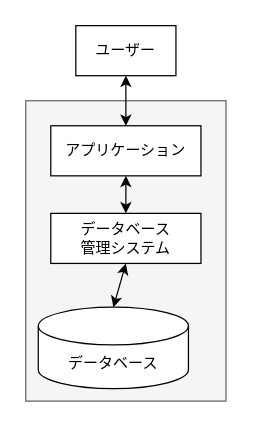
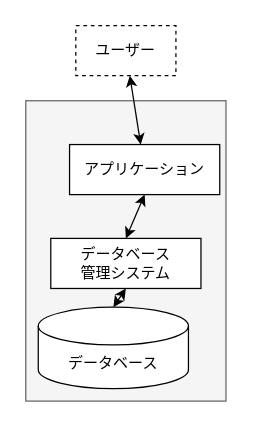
- <mxCell id="2" value="ユーザー" style="rounded=0;whiteSpace=wrap;html=1;" parent="1" vertex="1"><mxGeometry x="60" y="20" width="80" height="40" as="geometry" /></mxCell>
+ <mxCell id="2" value="ユーザー" style="rounded=0;whiteSpace=wrap;html=1;dashed=1;" parent="1" vertex="1"><mxGeometry x="60" y="20" width="80" height="40" as="geometry" /></mxCell>
- <mxCell id="4" value="アプリケーション" style="rounded=0;whiteSpace=wrap;html=1;" parent="1" vertex="1"><mxGeometry x="40" y="100" width="120" height="40" as="geometry" /></mxCell>
+ <mxCell id="4" value="アプリケーション" style="rounded=0;whiteSpace=wrap;html=1;" parent="1" vertex="1"><mxGeometry x="55" y="115" width="120" height="40" as="geometry" /></mxCell>
- <mxCell id="5" value="データベース&lt;div&gt;管理システム&lt;/div&gt;" style="rounded=0;whiteSpace=wrap;html=1;" parent="1" vertex="1"><mxGeometry x="40" y="170" width="120" height="40" as="geometry" /></mxCell>
+ <mxCell id="5" value="データベース&lt;div&gt;管理システム&lt;/div&gt;" style="rounded=0;whiteSpace=wrap;html=1;" parent="1" vertex="1"><mxGeometry x="40" y="190" width="120" height="40" as="geometry" /></mxCell>
